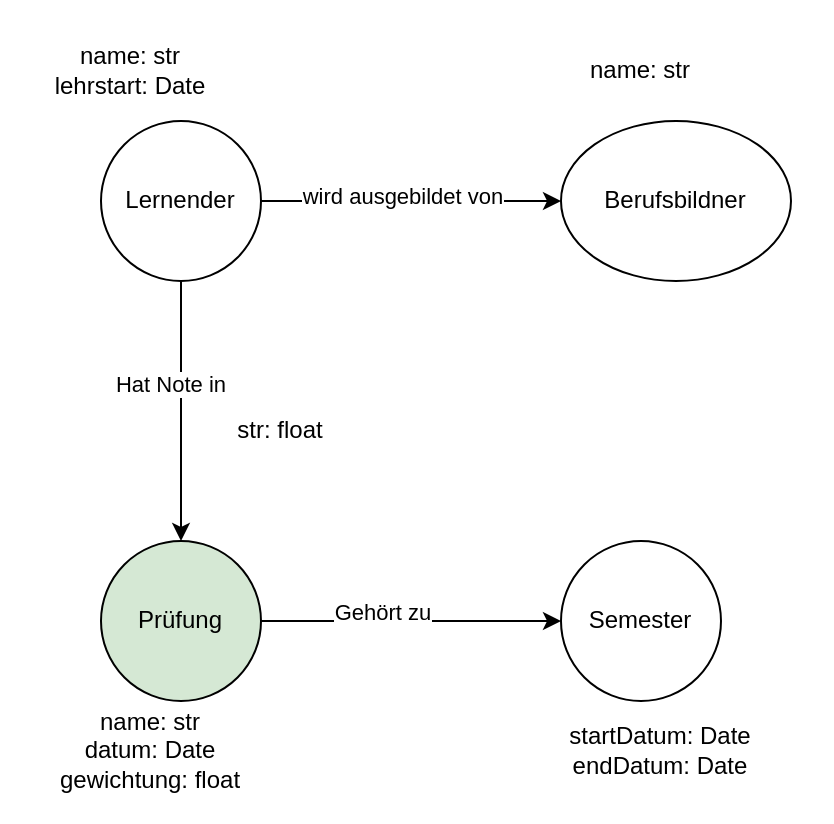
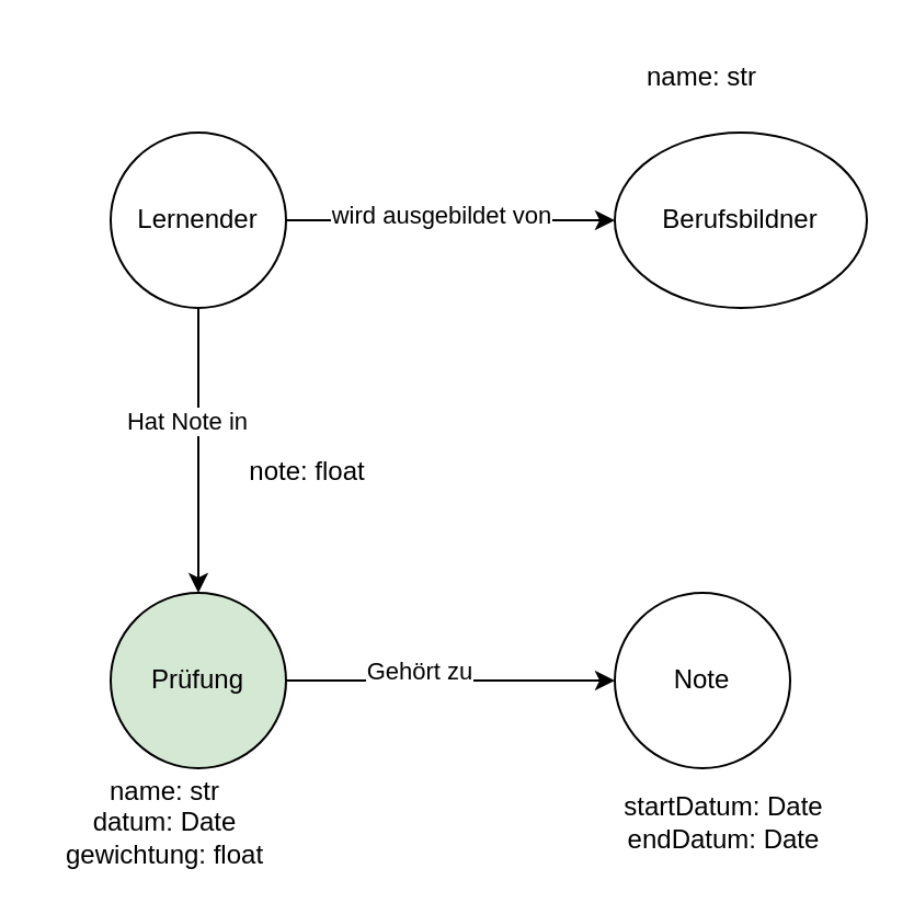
- <mxCell id="13" value="name: str&lt;div&gt;lehrstart: Date&lt;/div&gt;" style="text;html=1;align=center;verticalAlign=middle;whiteSpace=wrap;rounded=0;" vertex="1" parent="1"><mxGeometry x="20" y="20" width="90" height="30" as="geometry" /></mxCell>
- <mxCell id="14" value="str: float" style="text;html=1;align=center;verticalAlign=middle;whiteSpace=wrap;rounded=0;" vertex="1" parent="1"><mxGeometry x="110" y="200" width="60" height="30" as="geometry" /></mxCell>
+ <mxCell id="14" value="note: float" style="text;html=1;align=center;verticalAlign=middle;whiteSpace=wrap;rounded=0;" vertex="1" parent="1"><mxGeometry x="110" y="200" width="60" height="30" as="geometry" /></mxCell>
- <mxCell id="11" value="Semester" style="ellipse;whiteSpace=wrap;html=1;aspect=fixed;" vertex="1" parent="1"><mxGeometry x="280" y="270" width="80" height="80" as="geometry" /></mxCell>
+ <mxCell id="11" value="Note" style="ellipse;whiteSpace=wrap;html=1;aspect=fixed;" vertex="1" parent="1"><mxGeometry x="280" y="270" width="80" height="80" as="geometry" /></mxCell>
